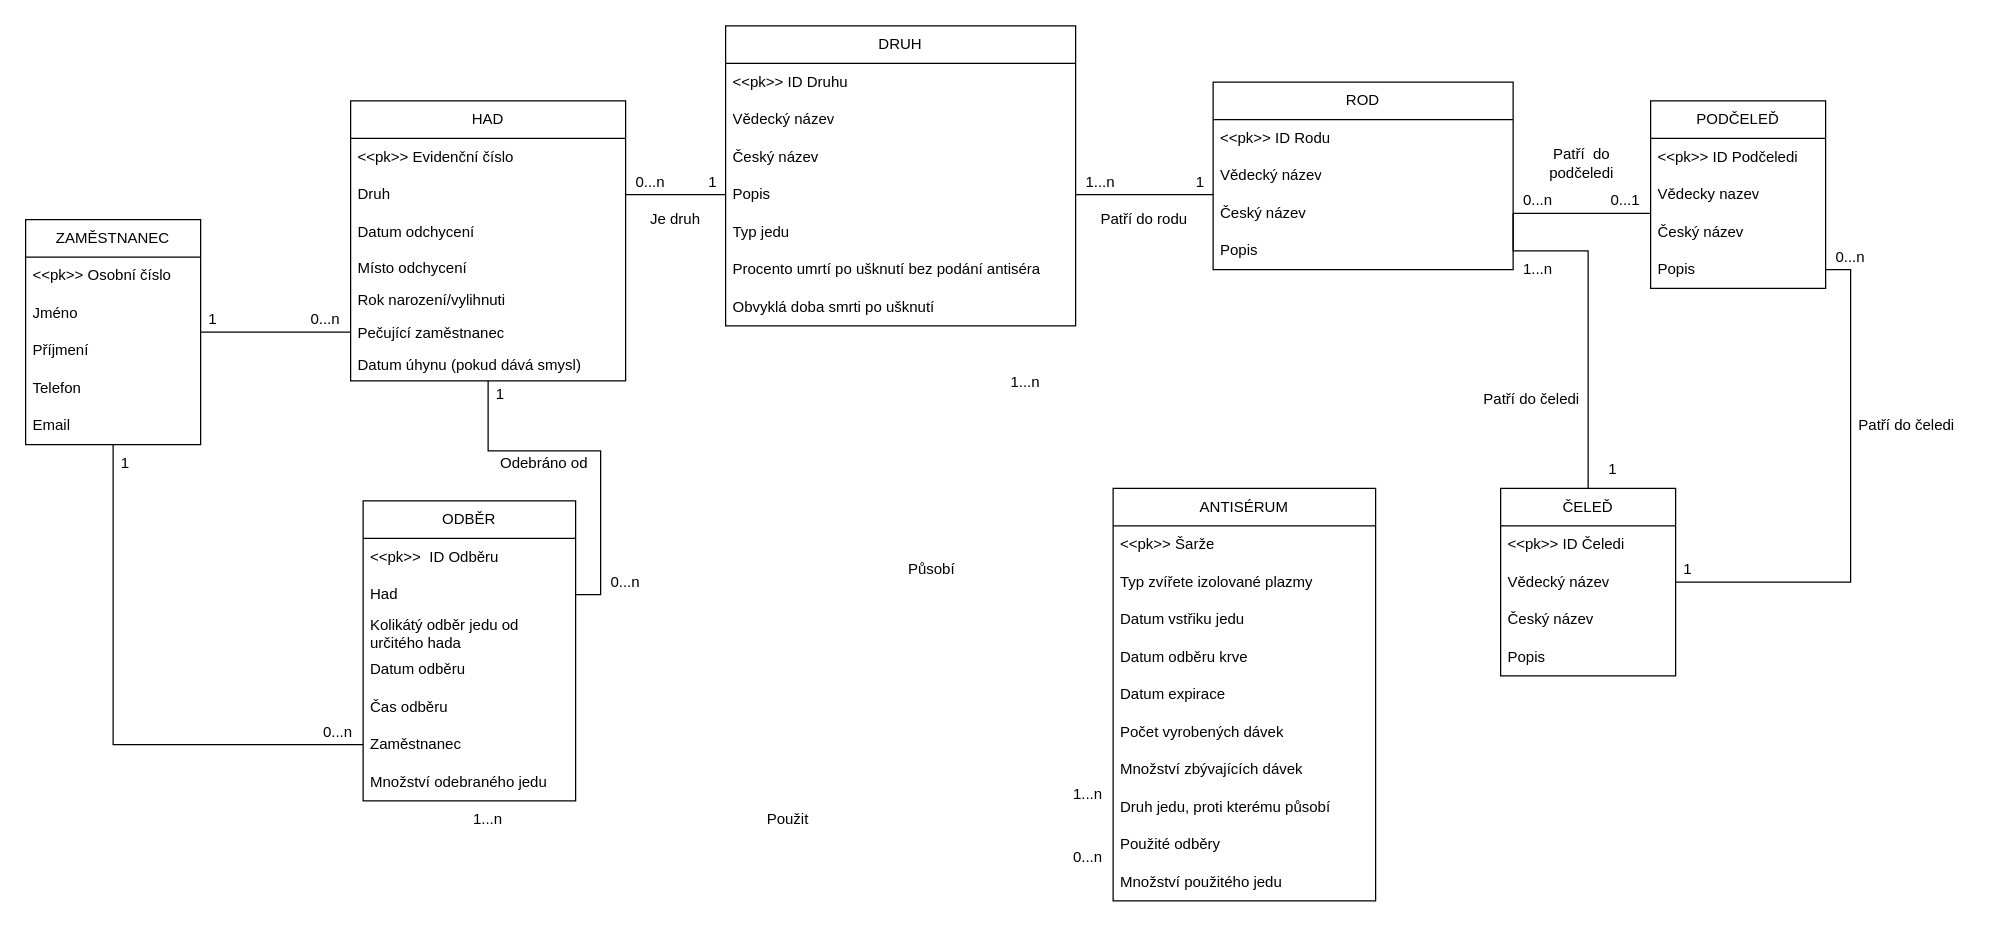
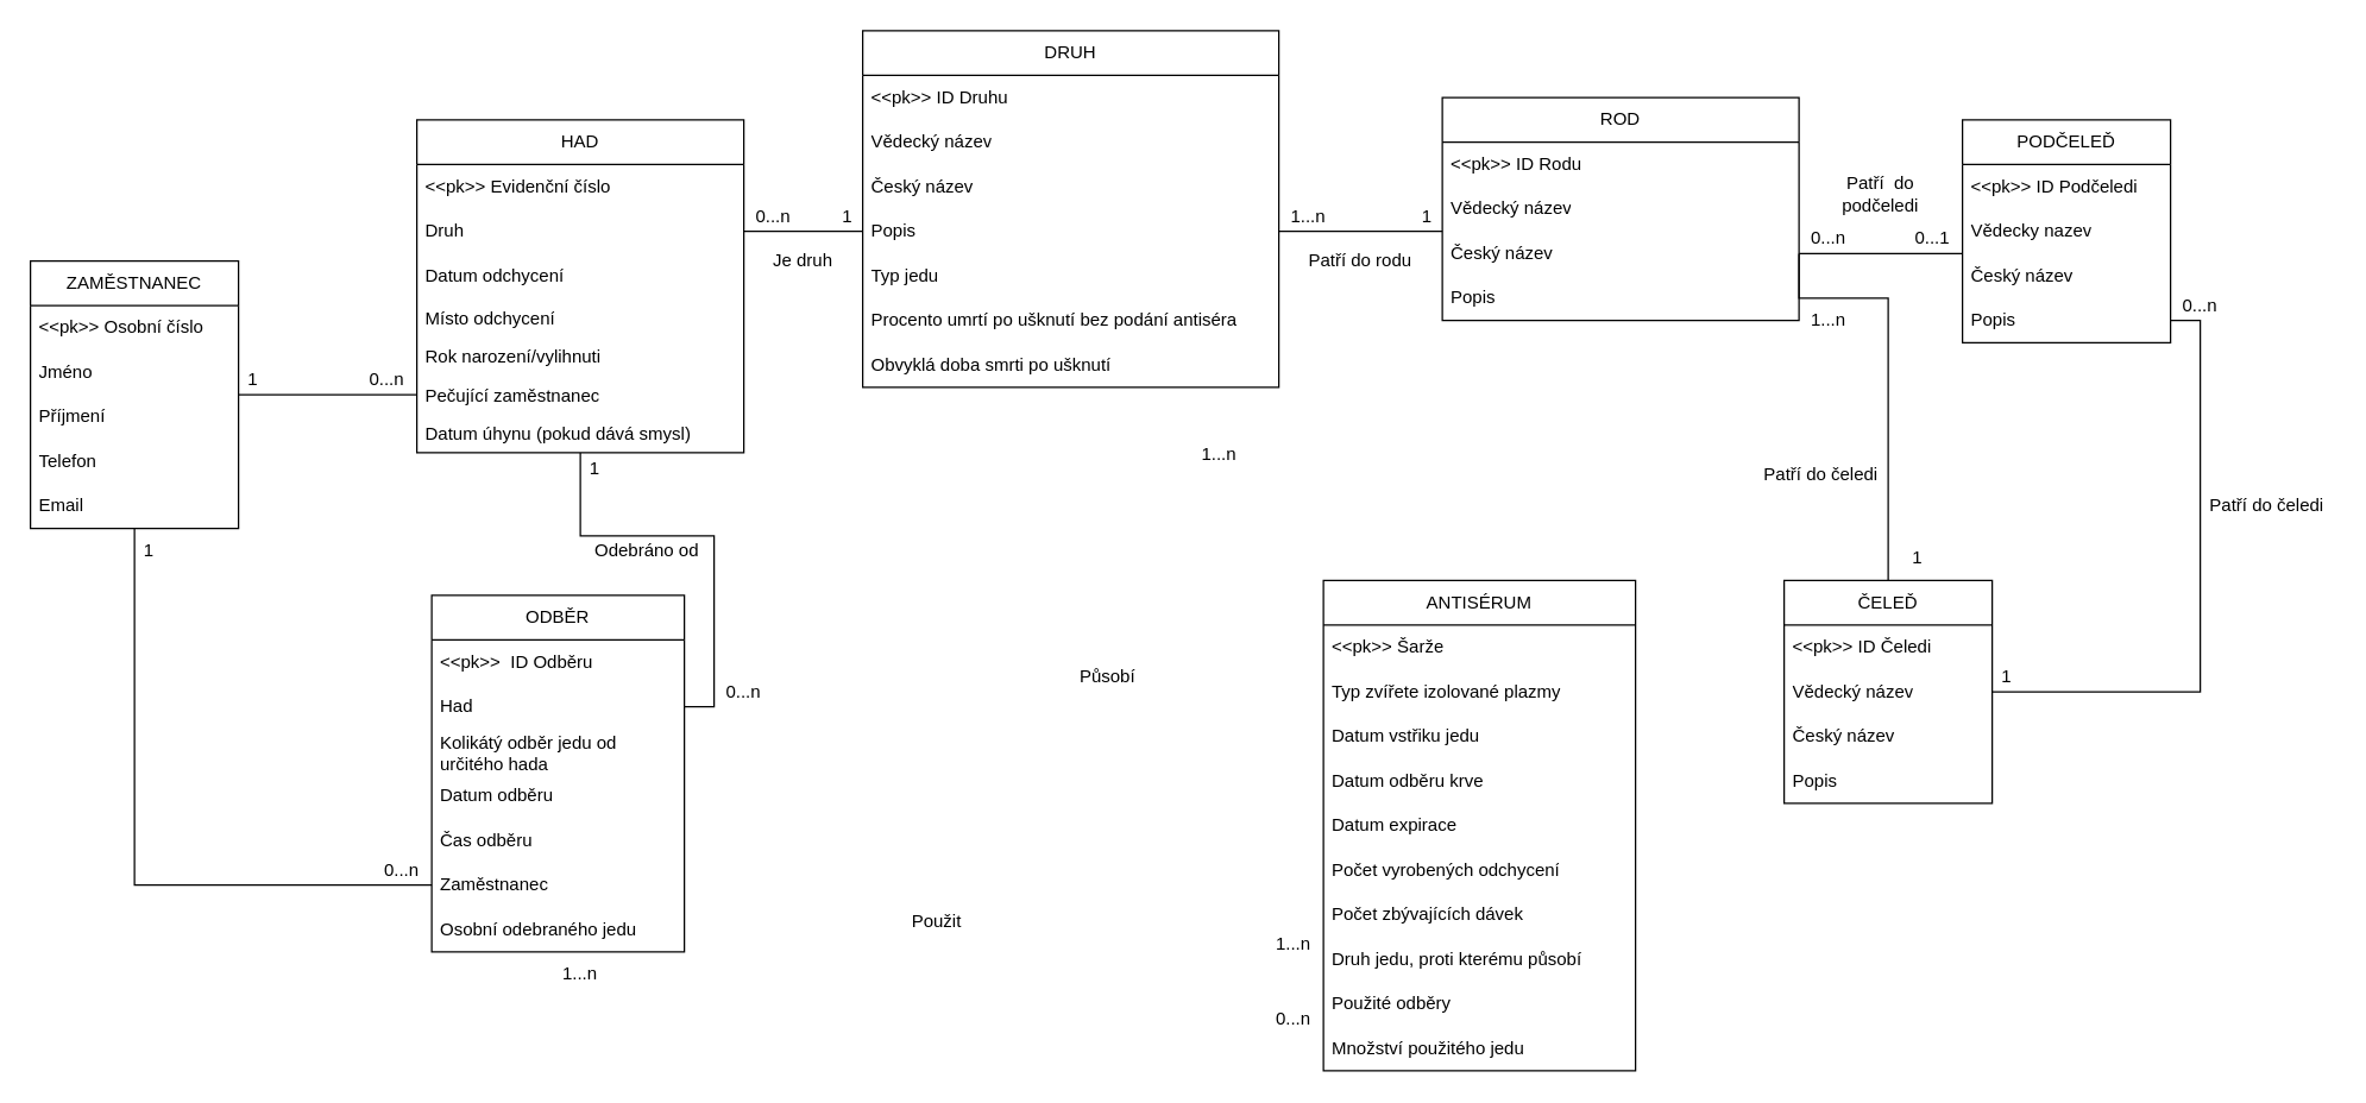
- <mxCell id="45" value="Počet vyrobených dávek" style="text;strokeColor=none;fillColor=none;align=left;verticalAlign=middle;spacingLeft=4;spacingRight=4;overflow=hidden;points=[[0,0.5],[1,0.5]];portConstraint=eastwest;rotatable=0;whiteSpace=wrap;html=1;" vertex="1" parent="39"><mxGeometry y="180" width="210" height="30" as="geometry" /></mxCell>
+ <mxCell id="45" value="Počet vyrobených odchycení" style="text;strokeColor=none;fillColor=none;align=left;verticalAlign=middle;spacingLeft=4;spacingRight=4;overflow=hidden;points=[[0,0.5],[1,0.5]];portConstraint=eastwest;rotatable=0;whiteSpace=wrap;html=1;" vertex="1" parent="39"><mxGeometry y="180" width="210" height="30" as="geometry" /></mxCell>
- <mxCell id="46" value="Množství zbývajících dávek" style="text;strokeColor=none;fillColor=none;align=left;verticalAlign=middle;spacingLeft=4;spacingRight=4;overflow=hidden;points=[[0,0.5],[1,0.5]];portConstraint=eastwest;rotatable=0;whiteSpace=wrap;html=1;" vertex="1" parent="39"><mxGeometry y="210" width="210" height="30" as="geometry" /></mxCell>
+ <mxCell id="46" value="Počet zbývajících dávek" style="text;strokeColor=none;fillColor=none;align=left;verticalAlign=middle;spacingLeft=4;spacingRight=4;overflow=hidden;points=[[0,0.5],[1,0.5]];portConstraint=eastwest;rotatable=0;whiteSpace=wrap;html=1;" vertex="1" parent="39"><mxGeometry y="210" width="210" height="30" as="geometry" /></mxCell>
- <mxCell id="57" value="Množství odebraného jedu" style="text;strokeColor=none;fillColor=none;align=left;verticalAlign=middle;spacingLeft=4;spacingRight=4;overflow=hidden;points=[[0,0.5],[1,0.5]];portConstraint=eastwest;rotatable=0;whiteSpace=wrap;html=1;" vertex="1" parent="50"><mxGeometry y="210" width="170" height="30" as="geometry" /></mxCell>
+ <mxCell id="57" value="Osobní odebraného jedu" style="text;strokeColor=none;fillColor=none;align=left;verticalAlign=middle;spacingLeft=4;spacingRight=4;overflow=hidden;points=[[0,0.5],[1,0.5]];portConstraint=eastwest;rotatable=0;whiteSpace=wrap;html=1;" vertex="1" parent="50"><mxGeometry y="210" width="170" height="30" as="geometry" /></mxCell>
- <mxCell id="93" value="Použit" style="text;html=1;strokeColor=none;fillColor=none;align=center;verticalAlign=middle;whiteSpace=wrap;rounded=0;" vertex="1" parent="1"><mxGeometry x="600" y="640" width="60" height="30" as="geometry" /></mxCell>
+ <mxCell id="93" value="Použit" style="text;html=1;strokeColor=none;fillColor=none;align=center;verticalAlign=middle;whiteSpace=wrap;rounded=0;" vertex="1" parent="1"><mxGeometry x="600" y="605" width="60" height="30" as="geometry" /></mxCell>
